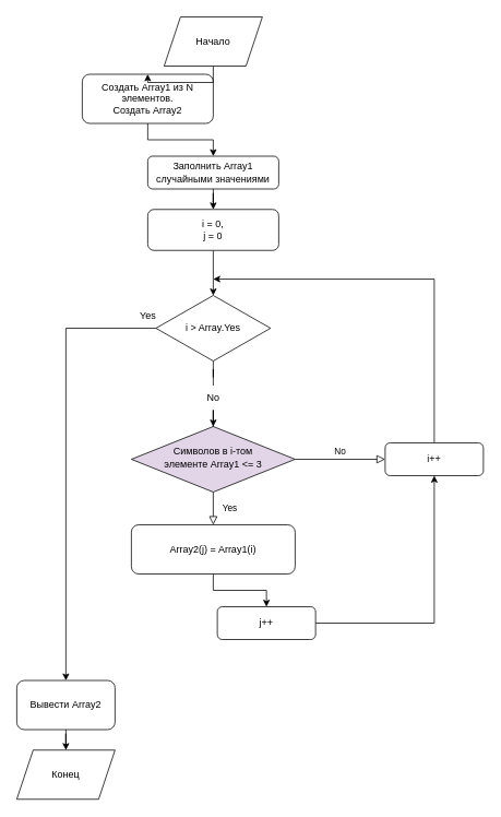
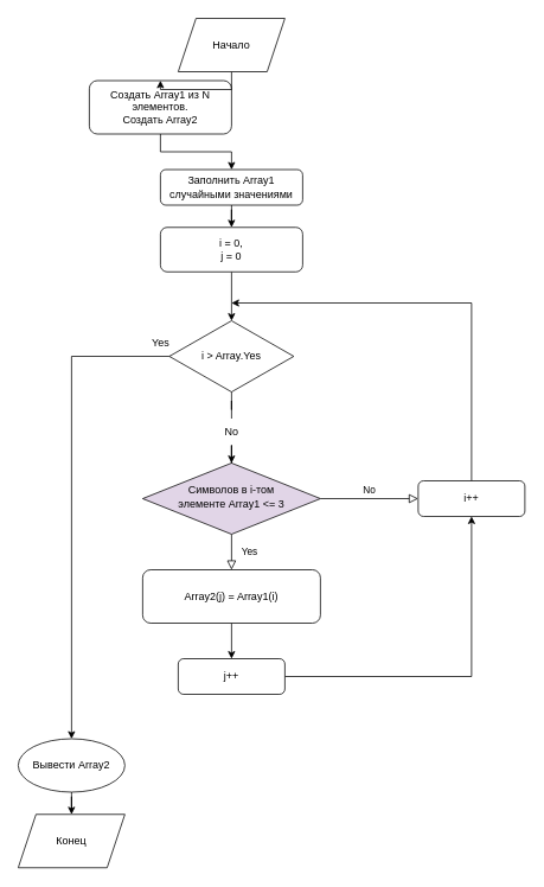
- <mxCell id="10" value="j++" style="rounded=1;whiteSpace=wrap;html=1;fontSize=12;glass=0;strokeWidth=1;shadow=0;" parent="1" vertex="1"><mxGeometry x="265" y="740" width="120" height="40" as="geometry" /></mxCell>
+ <mxCell id="10" value="j++" style="rounded=1;whiteSpace=wrap;html=1;fontSize=12;glass=0;strokeWidth=1;shadow=0;" parent="1" vertex="1"><mxGeometry x="200" y="740" width="120" height="40" as="geometry" /></mxCell>
- <mxCell id="26" value="Вывести Array2" style="rounded=1;whiteSpace=wrap;html=1;" vertex="1" parent="1"><mxGeometry x="20" y="830" width="120" height="60" as="geometry" /></mxCell>
+ <mxCell id="26" value="Вывести Array2" style="ellipse;whiteSpace=wrap;html=1;" vertex="1" parent="1"><mxGeometry x="20" y="830" width="120" height="60" as="geometry" /></mxCell>
